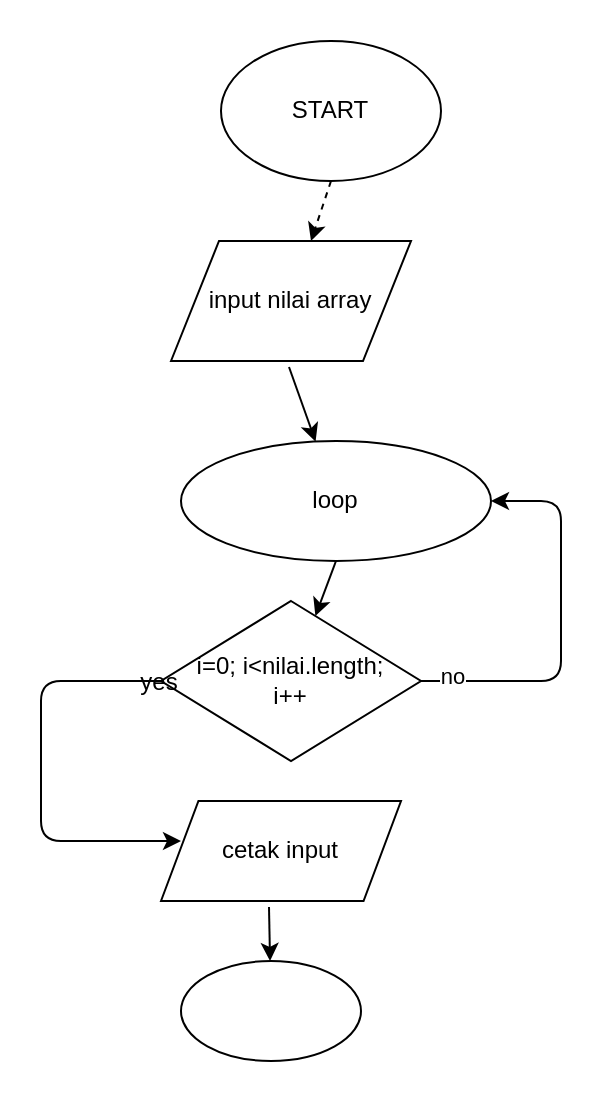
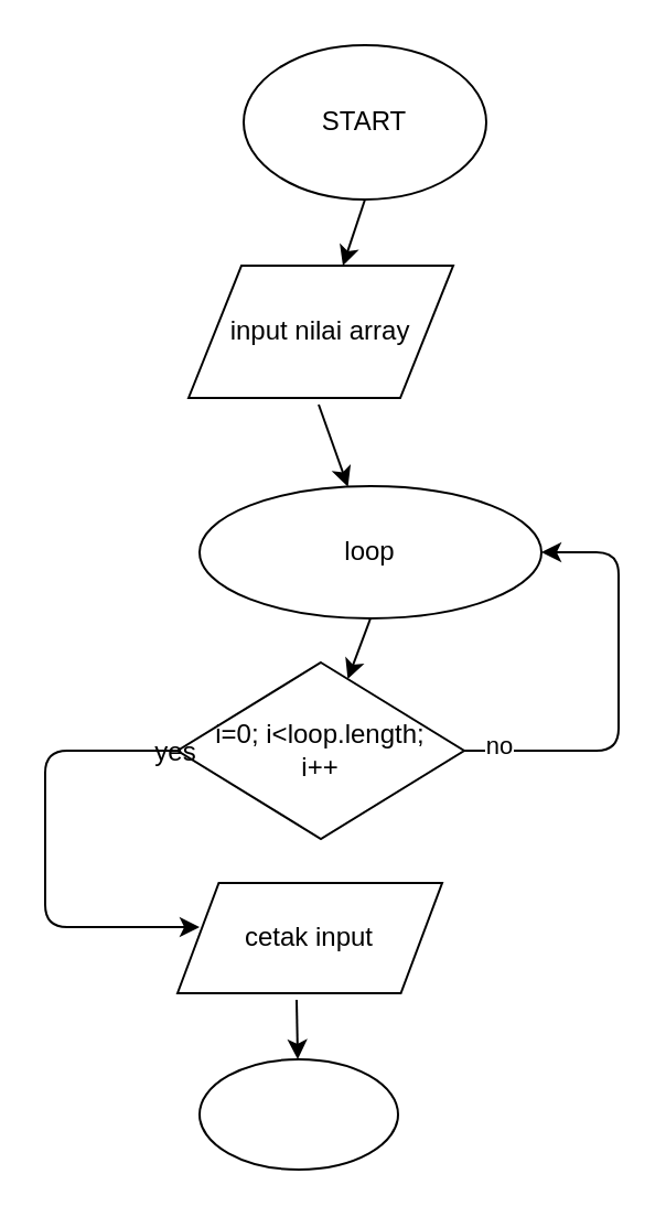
- <mxCell id="3" value="" style="endArrow=classic;html=1;exitX=0.5;exitY=1;exitDx=0;exitDy=0;dashed=1;" edge="1" parent="1" source="2" target="4"><mxGeometry width="50" height="50" relative="1" as="geometry"><mxPoint x="140" y="140" as="sourcePoint" /><mxPoint x="145" y="130" as="targetPoint" /></mxGeometry></mxCell>
+ <mxCell id="3" value="" style="endArrow=classic;html=1;exitX=0.5;exitY=1;exitDx=0;exitDy=0;" edge="1" parent="1" source="2" target="4"><mxGeometry width="50" height="50" relative="1" as="geometry"><mxPoint x="140" y="140" as="sourcePoint" /><mxPoint x="145" y="130" as="targetPoint" /></mxGeometry></mxCell>
- <mxCell id="8" value="i=0; i&amp;lt;nilai.length;&lt;br&gt;i++" style="rhombus;whiteSpace=wrap;html=1;" vertex="1" parent="1"><mxGeometry x="80" y="300" width="130" height="80" as="geometry" /></mxCell>
+ <mxCell id="8" value="i=0; i&amp;lt;loop.length;&lt;br&gt;i++" style="rhombus;whiteSpace=wrap;html=1;" vertex="1" parent="1"><mxGeometry x="80" y="300" width="130" height="80" as="geometry" /></mxCell>
